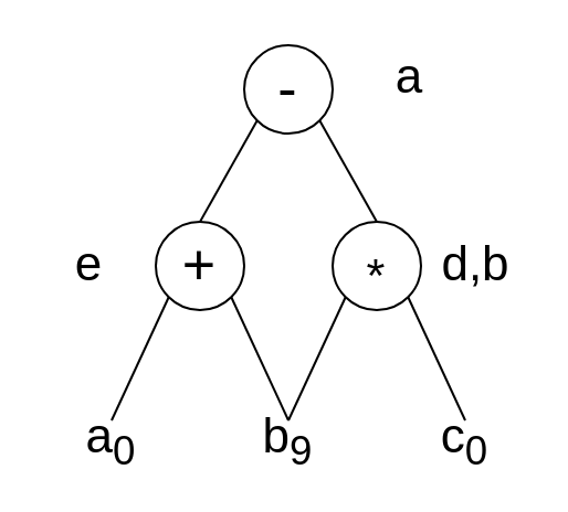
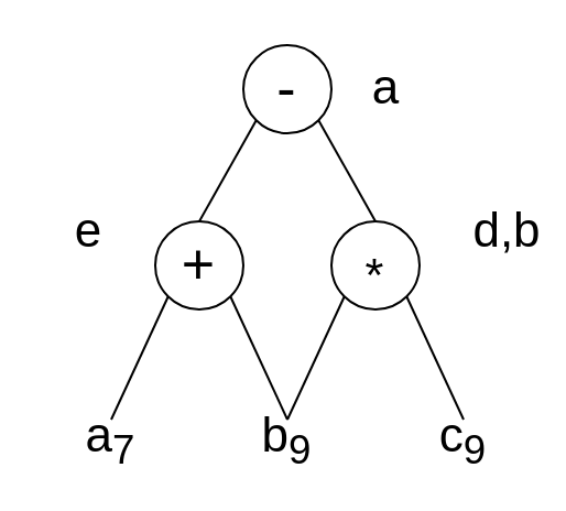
- <mxCell id="16" value="&lt;span style=&quot;font-size: 22px&quot;&gt;a&lt;/span&gt;" style="text;html=1;strokeColor=none;fillColor=none;align=center;verticalAlign=middle;whiteSpace=wrap;rounded=0;" vertex="1" parent="1"><mxGeometry x="165" y="25" width="40" height="20" as="geometry" /></mxCell>
+ <mxCell id="16" value="&lt;span style=&quot;font-size: 22px&quot;&gt;a&lt;/span&gt;" style="text;html=1;strokeColor=none;fillColor=none;align=center;verticalAlign=middle;whiteSpace=wrap;rounded=0;" vertex="1" parent="1"><mxGeometry x="155" y="30" width="40" height="20" as="geometry" /></mxCell>
- <mxCell id="15" value="&lt;span style=&quot;font-size: 22px&quot;&gt;e&lt;/span&gt;" style="text;html=1;strokeColor=none;fillColor=none;align=center;verticalAlign=middle;whiteSpace=wrap;rounded=0;" vertex="1" parent="1"><mxGeometry x="20" y="110" width="40" height="20" as="geometry" /></mxCell>
+ <mxCell id="15" value="&lt;span style=&quot;font-size: 22px&quot;&gt;e&lt;/span&gt;" style="text;html=1;strokeColor=none;fillColor=none;align=center;verticalAlign=middle;whiteSpace=wrap;rounded=0;" vertex="1" parent="1"><mxGeometry x="20" y="95" width="40" height="20" as="geometry" /></mxCell>
- <mxCell id="14" value="&lt;span style=&quot;font-size: 22px&quot;&gt;d,b&lt;/span&gt;" style="text;html=1;strokeColor=none;fillColor=none;align=center;verticalAlign=middle;whiteSpace=wrap;rounded=0;" vertex="1" parent="1"><mxGeometry x="195" y="110" width="40" height="20" as="geometry" /></mxCell>
+ <mxCell id="14" value="&lt;span style=&quot;font-size: 22px&quot;&gt;d,b&lt;/span&gt;" style="text;html=1;strokeColor=none;fillColor=none;align=center;verticalAlign=middle;whiteSpace=wrap;rounded=0;" vertex="1" parent="1"><mxGeometry x="210" y="95" width="40" height="20" as="geometry" /></mxCell>
- <mxCell id="8" value="&lt;font style=&quot;font-size: 22px&quot;&gt;a&lt;sub&gt;0&lt;/sub&gt;&lt;/font&gt;" style="text;html=1;strokeColor=none;fillColor=none;align=center;verticalAlign=middle;whiteSpace=wrap;rounded=0;" vertex="1" parent="1"><mxGeometry x="30" y="190" width="40" height="20" as="geometry" /></mxCell>
+ <mxCell id="8" value="&lt;font style=&quot;font-size: 22px&quot;&gt;a&lt;sub&gt;7&lt;/sub&gt;&lt;/font&gt;" style="text;html=1;strokeColor=none;fillColor=none;align=center;verticalAlign=middle;whiteSpace=wrap;rounded=0;" vertex="1" parent="1"><mxGeometry x="30" y="190" width="40" height="20" as="geometry" /></mxCell>
- <mxCell id="13" value="&lt;font&gt;&lt;span style=&quot;font-size: 22px&quot;&gt;c&lt;sub&gt;0&lt;/sub&gt;&lt;/span&gt;&lt;/font&gt;" style="text;html=1;strokeColor=none;fillColor=none;align=center;verticalAlign=middle;whiteSpace=wrap;rounded=0;" vertex="1" parent="1"><mxGeometry x="190" y="190" width="40" height="20" as="geometry" /></mxCell>
+ <mxCell id="13" value="&lt;font&gt;&lt;span style=&quot;font-size: 22px&quot;&gt;c&lt;sub&gt;9&lt;/sub&gt;&lt;/span&gt;&lt;/font&gt;" style="text;html=1;strokeColor=none;fillColor=none;align=center;verticalAlign=middle;whiteSpace=wrap;rounded=0;" vertex="1" parent="1"><mxGeometry x="190" y="190" width="40" height="20" as="geometry" /></mxCell>
